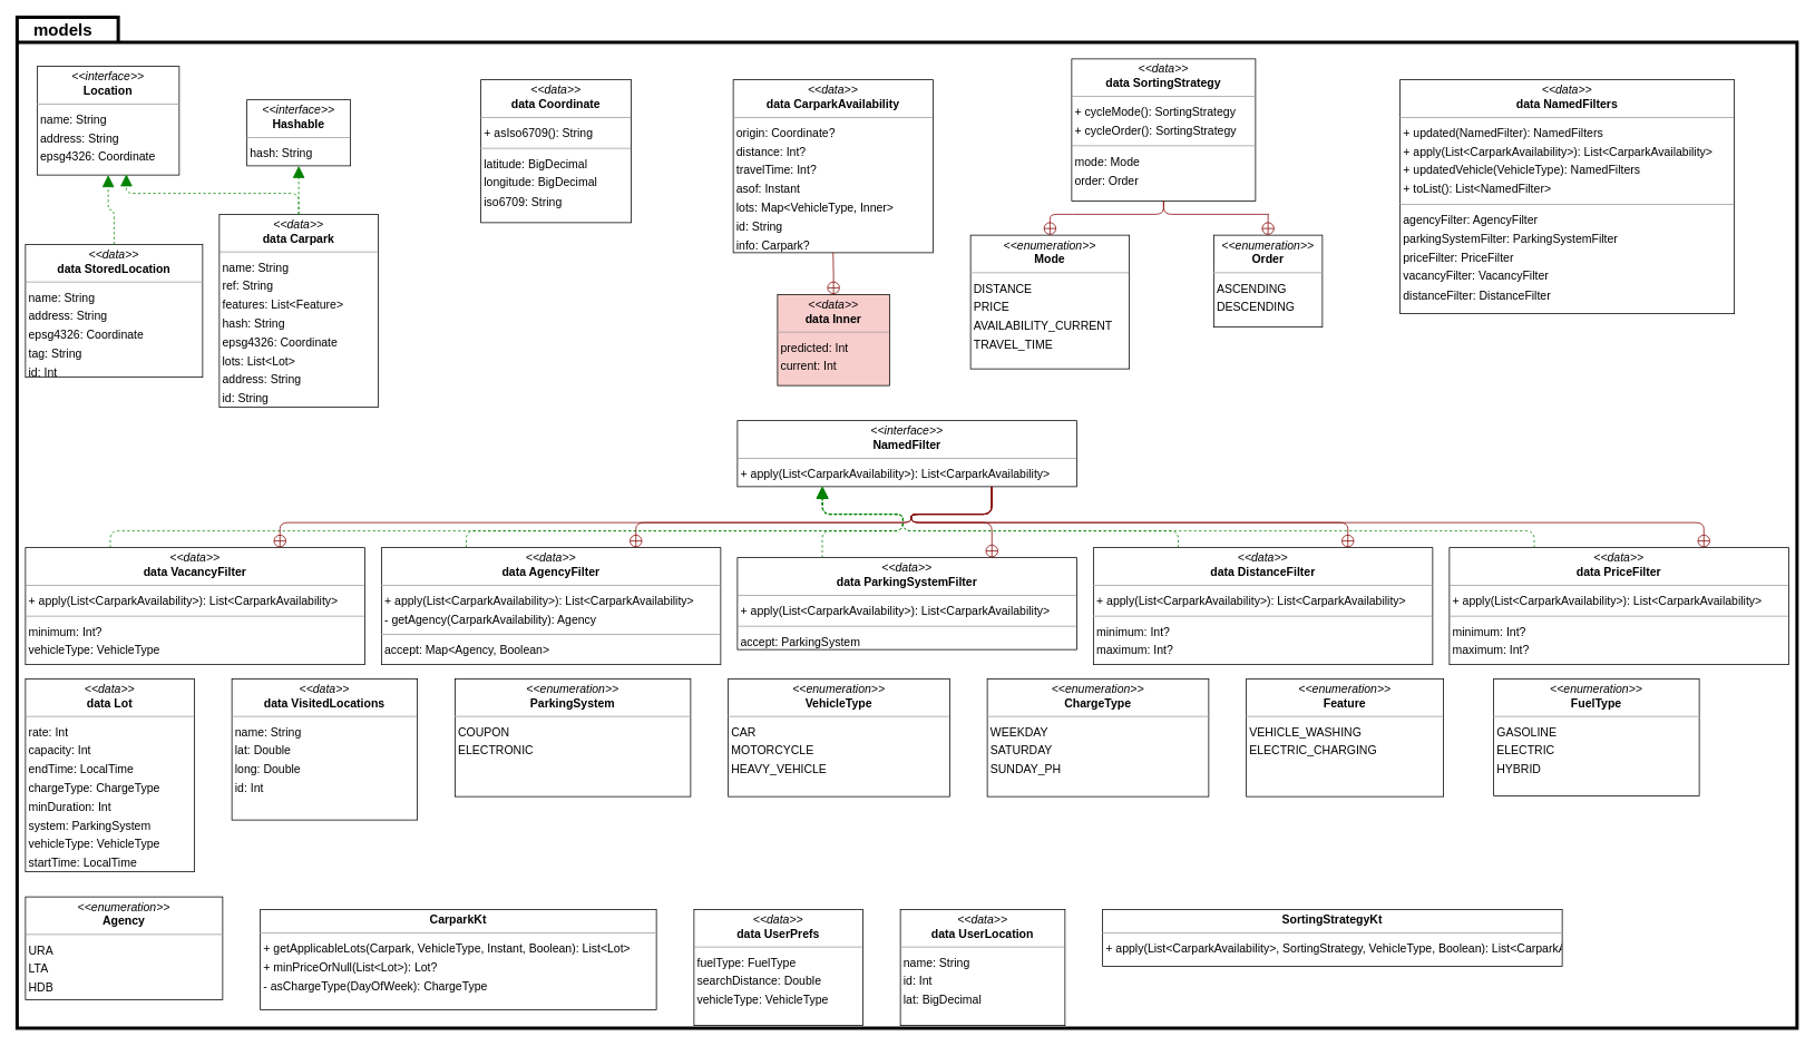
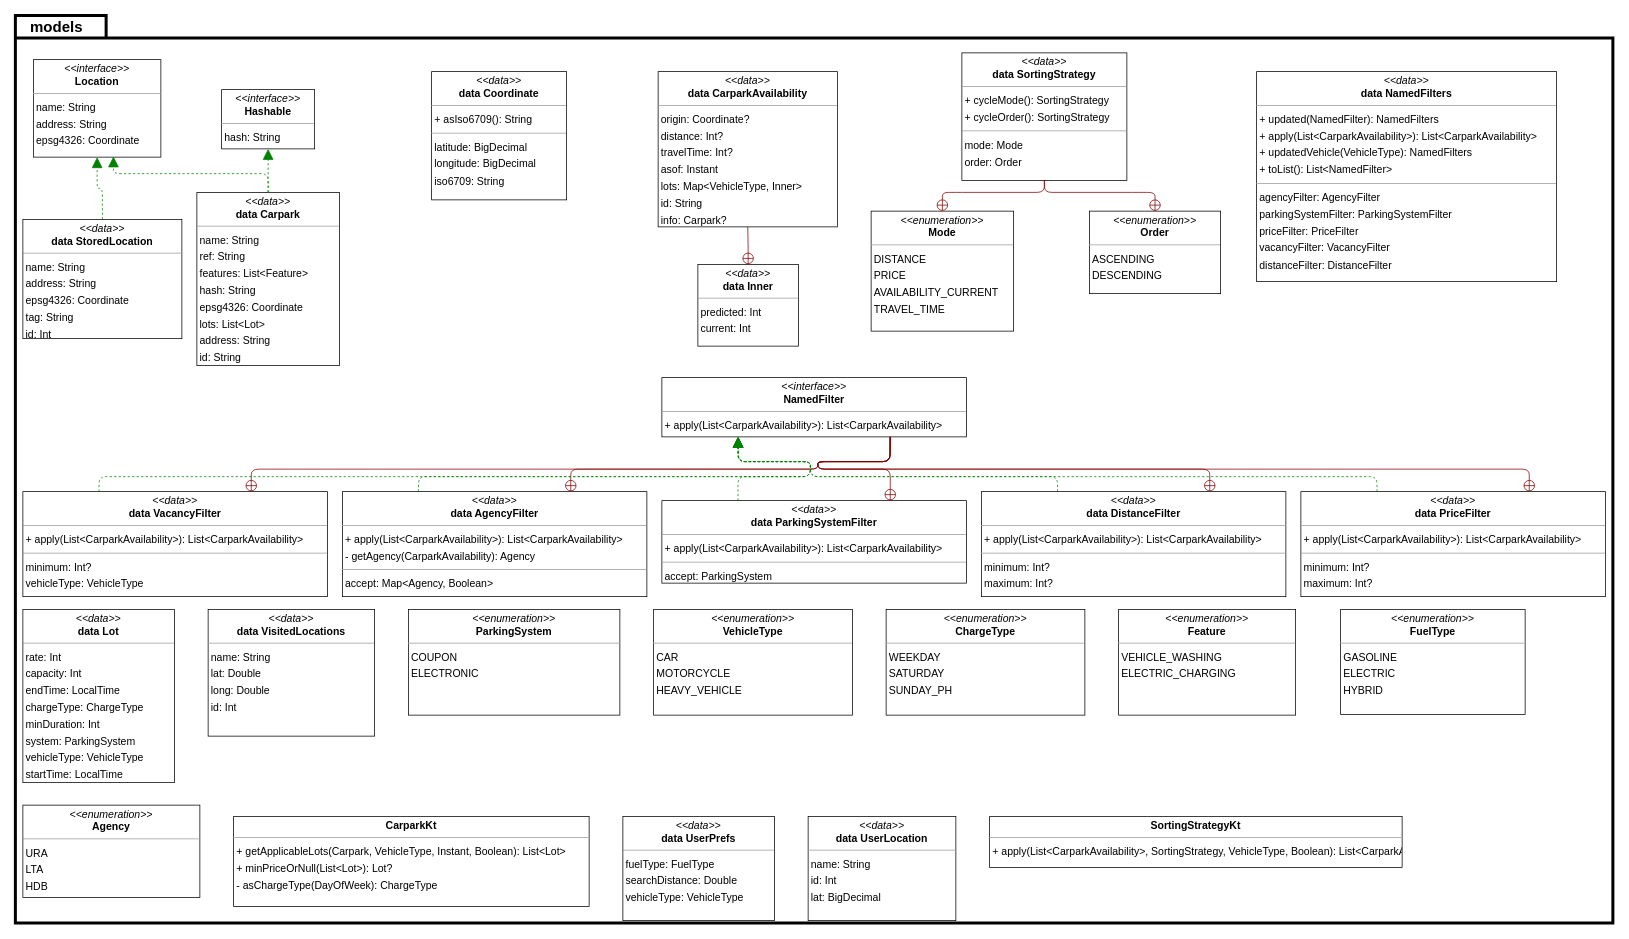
- <mxCell id="13" value="&lt;p style=&quot;margin:0px;margin-top:4px;text-align:center;&quot;&gt;&lt;i&gt;&amp;lt;&amp;lt;enumeration&amp;gt;&amp;gt;&lt;/i&gt;&lt;br&gt;&lt;b&gt;Order&lt;/b&gt;&lt;/p&gt;&lt;hr size=&quot;1&quot;&gt;&lt;p style=&quot;margin:0 0 0 4px;line-height:1.6;&quot;&gt;ASCENDING&lt;/p&gt;&lt;p style=&quot;margin:0 0 0 4px;line-height:1.6;&quot;&gt;DESCENDING&lt;/p&gt;" style="verticalAlign=top;align=left;overflow=fill;fontSize=14;fontFamily=Helvetica;html=1;rounded=0;shadow=0;comic=0;labelBackgroundColor=none;strokeWidth=1;" vertex="1" parent="2"><mxGeometry x="1432" y="261" width="130" height="110" as="geometry" /></mxCell>
+ <mxCell id="13" value="&lt;p style=&quot;margin:0px;margin-top:4px;text-align:center;&quot;&gt;&lt;i&gt;&amp;lt;&amp;lt;enumeration&amp;gt;&amp;gt;&lt;/i&gt;&lt;br&gt;&lt;b&gt;Order&lt;/b&gt;&lt;/p&gt;&lt;hr size=&quot;1&quot;&gt;&lt;p style=&quot;margin:0 0 0 4px;line-height:1.6;&quot;&gt;ASCENDING&lt;/p&gt;&lt;p style=&quot;margin:0 0 0 4px;line-height:1.6;&quot;&gt;DESCENDING&lt;/p&gt;" style="verticalAlign=top;align=left;overflow=fill;fontSize=14;fontFamily=Helvetica;html=1;rounded=0;shadow=0;comic=0;labelBackgroundColor=none;strokeWidth=1;" vertex="1" parent="2"><mxGeometry x="1432" y="261" width="175" height="110" as="geometry" /></mxCell>
- <mxCell id="22" value="&lt;p style=&quot;margin:0px;margin-top:4px;text-align:center;&quot;&gt;&lt;i&gt;&amp;lt;&amp;lt;data&amp;gt;&amp;gt;&lt;/i&gt;&lt;br/&gt;&lt;b&gt;data  Inner&lt;/b&gt;&lt;/p&gt;&lt;hr size=&quot;1&quot;/&gt;&lt;p style=&quot;margin:0 0 0 4px;line-height:1.6;&quot;&gt; predicted: Int&lt;br/&gt; current: Int&lt;/p&gt;" style="verticalAlign=top;align=left;overflow=fill;fontSize=14;fontFamily=Helvetica;html=1;rounded=0;shadow=0;comic=0;labelBackgroundColor=none;strokeWidth=1;fillColor=#f8cecc;" vertex="1" parent="2"><mxGeometry x="910" y="332" width="134" height="109" as="geometry" /></mxCell>
+ <mxCell id="22" value="&lt;p style=&quot;margin:0px;margin-top:4px;text-align:center;&quot;&gt;&lt;i&gt;&amp;lt;&amp;lt;data&amp;gt;&amp;gt;&lt;/i&gt;&lt;br/&gt;&lt;b&gt;data  Inner&lt;/b&gt;&lt;/p&gt;&lt;hr size=&quot;1&quot;/&gt;&lt;p style=&quot;margin:0 0 0 4px;line-height:1.6;&quot;&gt; predicted: Int&lt;br/&gt; current: Int&lt;/p&gt;" style="verticalAlign=top;align=left;overflow=fill;fontSize=14;fontFamily=Helvetica;html=1;rounded=0;shadow=0;comic=0;labelBackgroundColor=none;strokeWidth=1;" vertex="1" parent="2"><mxGeometry x="910" y="332" width="134" height="109" as="geometry" /></mxCell>
